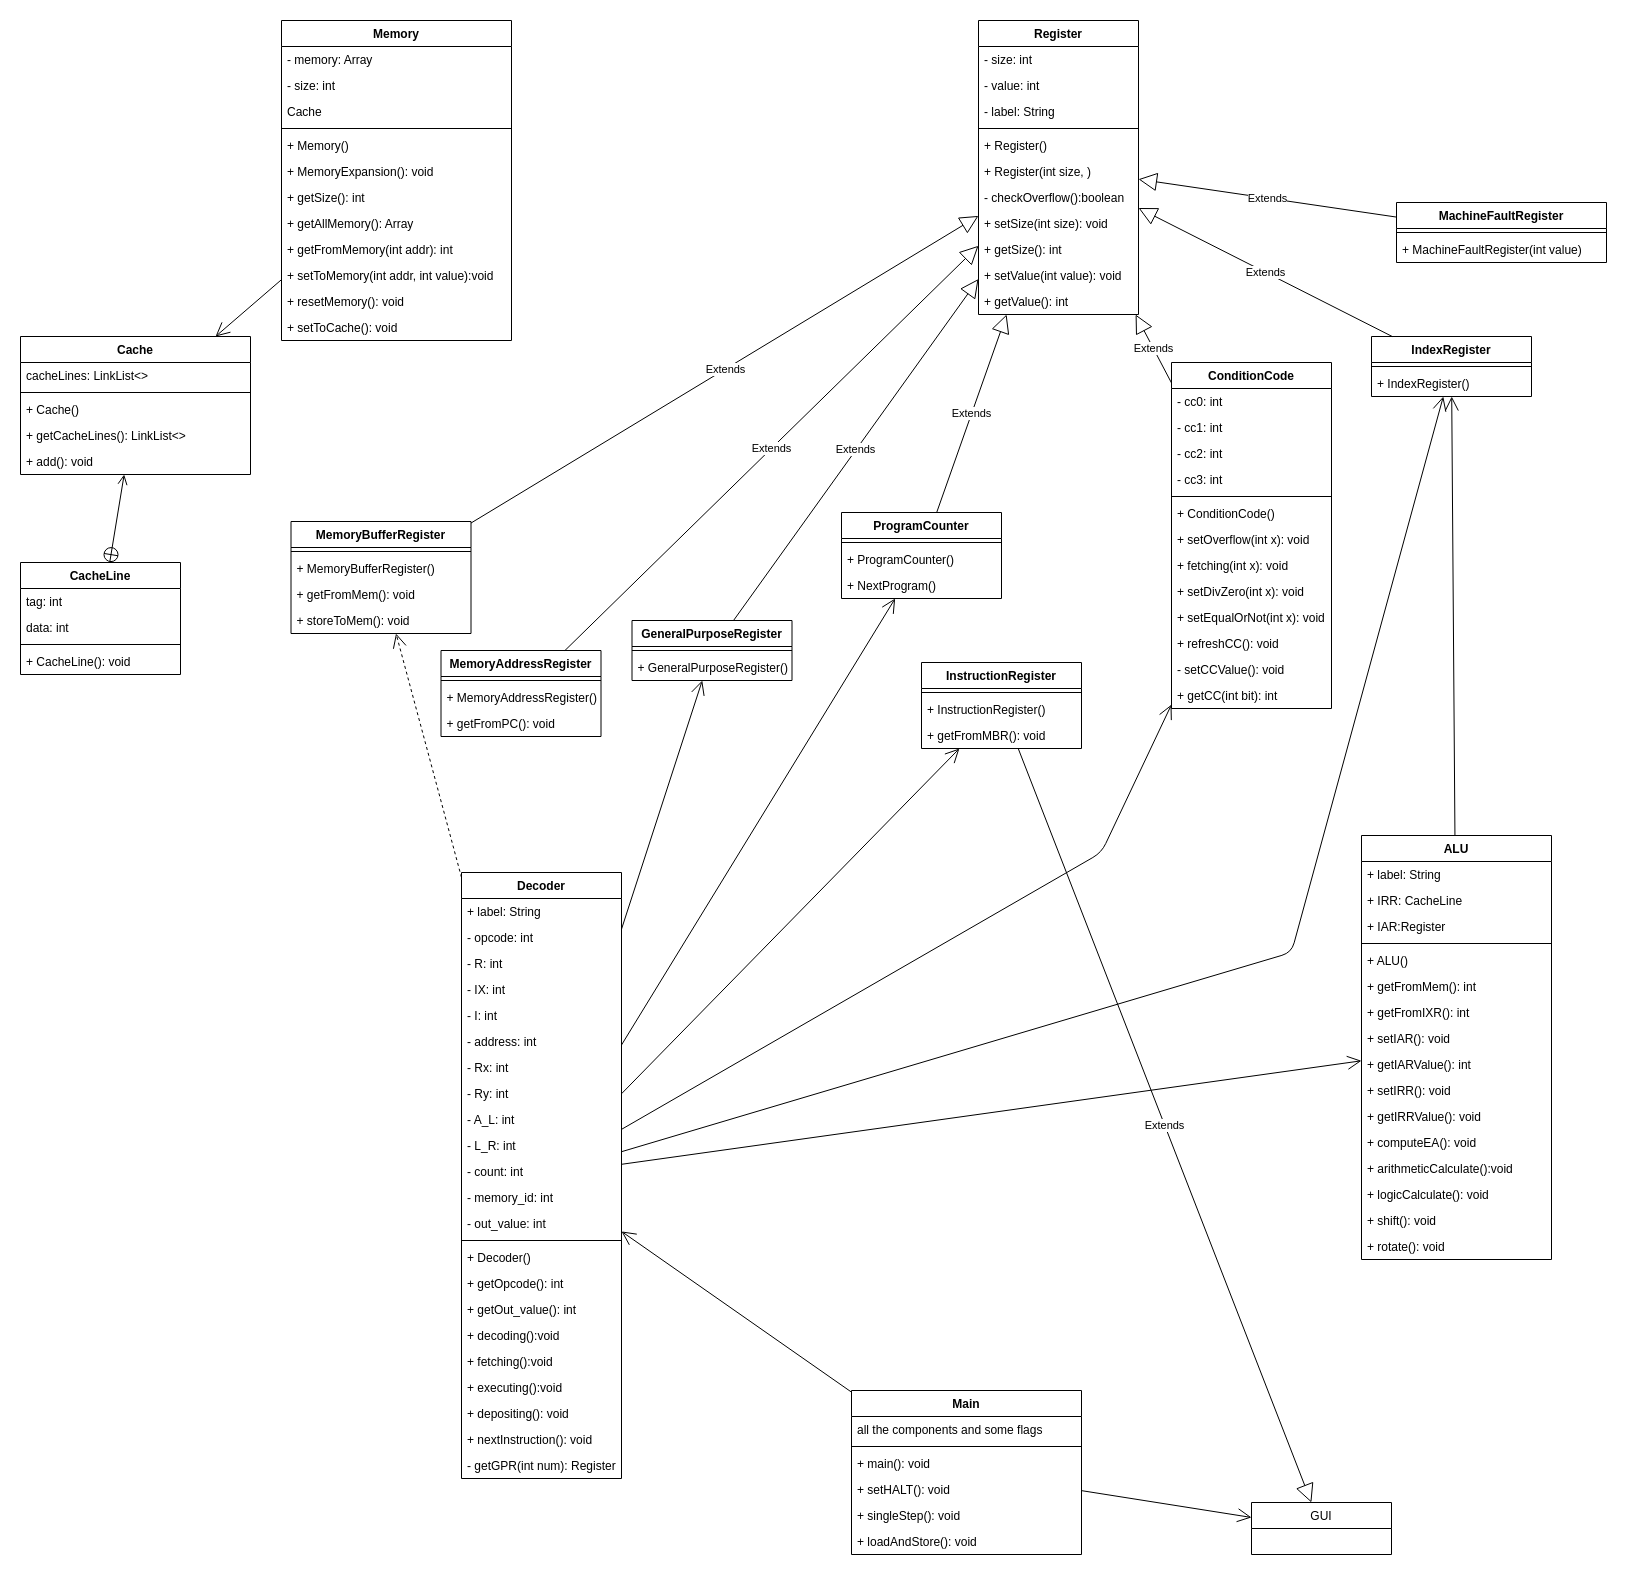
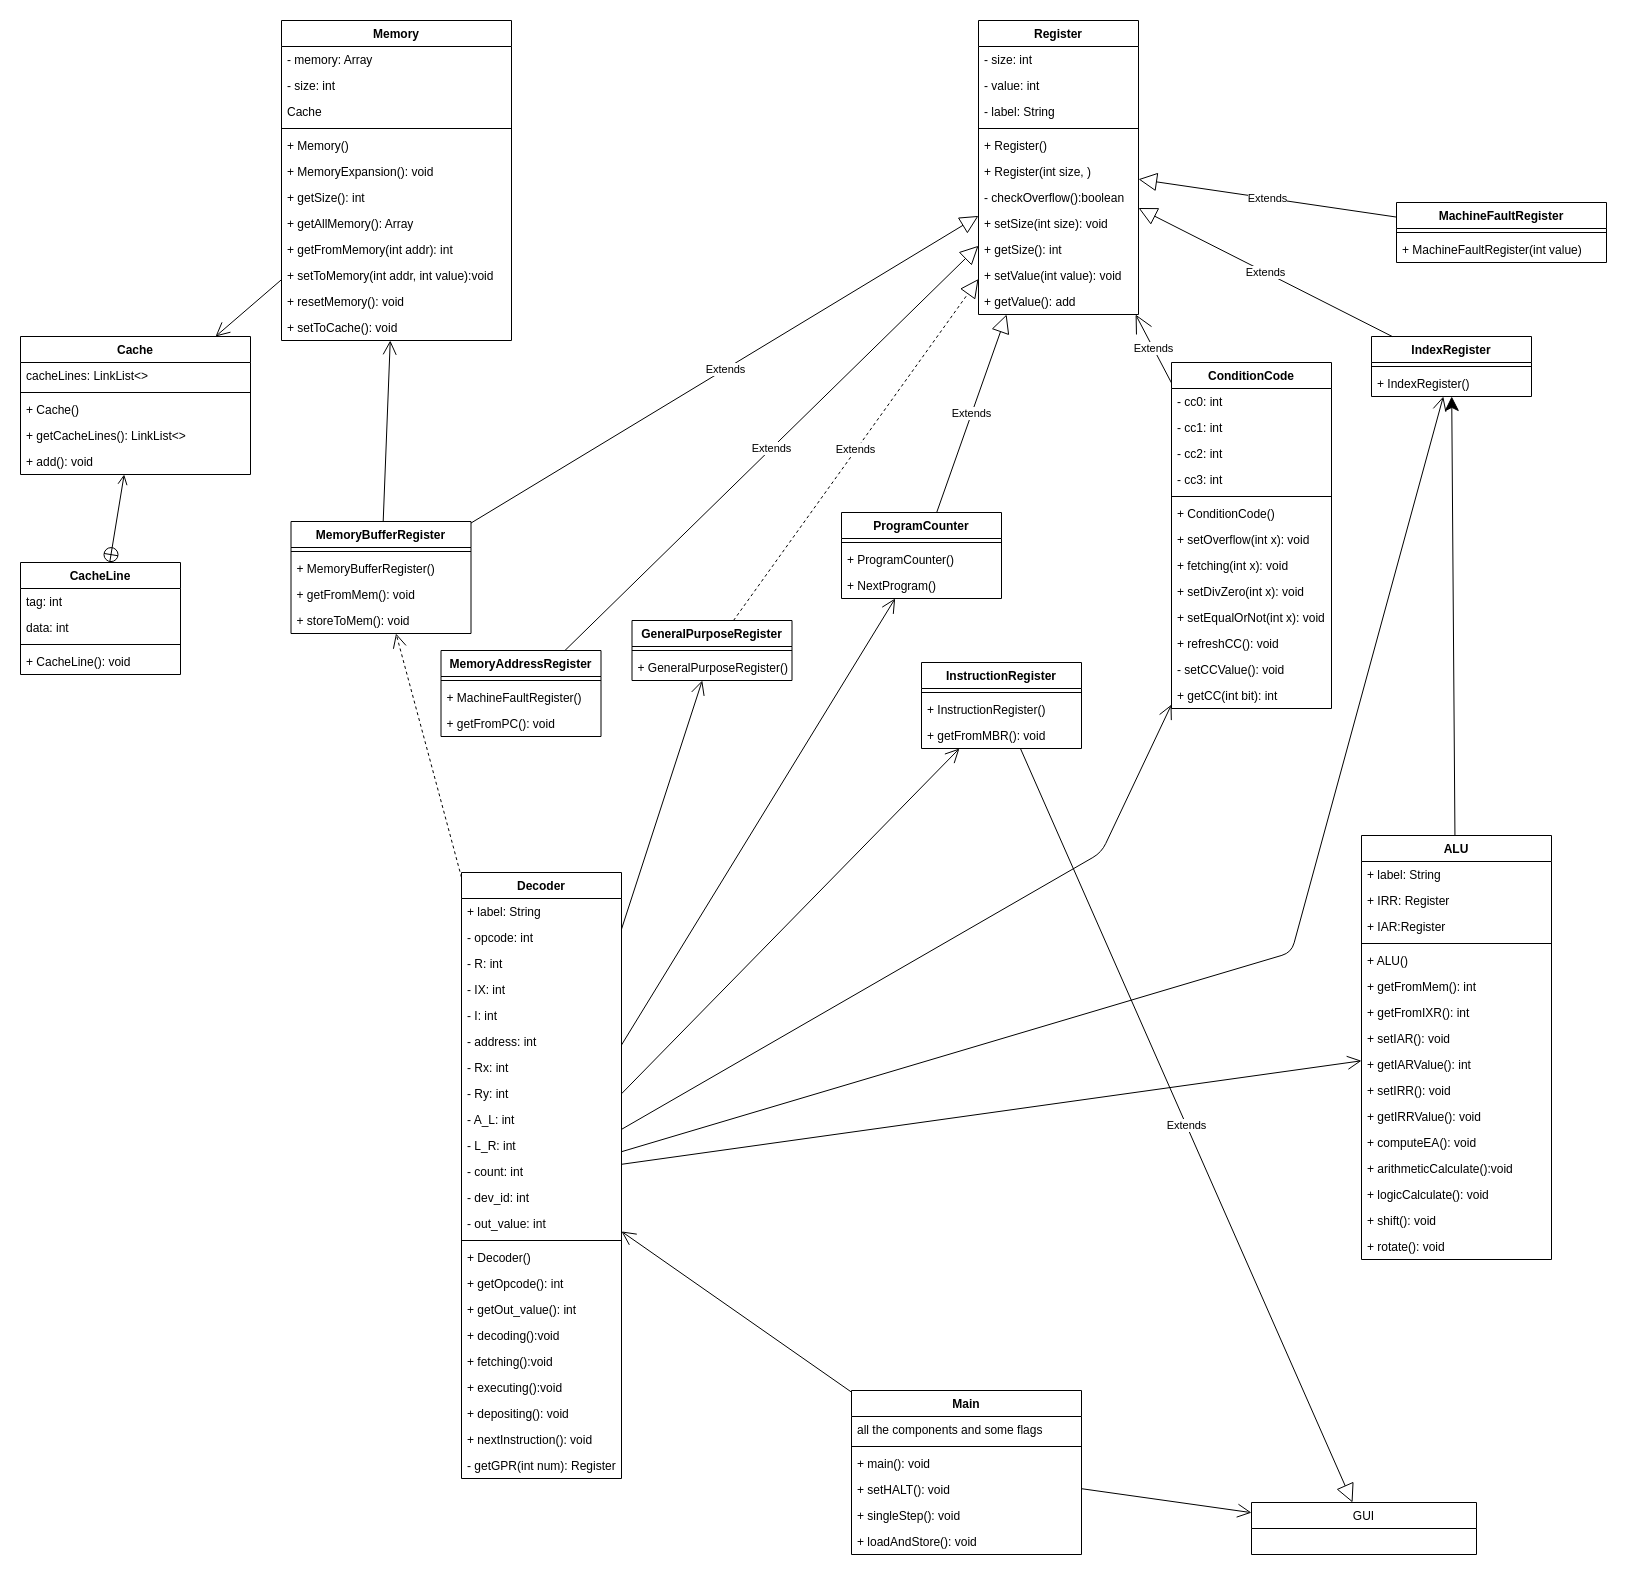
- <mxCell id="13" value="+ getValue(): int" style="text;strokeColor=none;fillColor=none;align=left;verticalAlign=top;spacingLeft=4;spacingRight=4;overflow=hidden;rotatable=0;points=[[0,0.5],[1,0.5]];portConstraint=eastwest;" parent="2" vertex="1"><mxGeometry y="268" width="160" height="26" as="geometry" /></mxCell>
+ <mxCell id="13" value="+ getValue(): add" style="text;strokeColor=none;fillColor=none;align=left;verticalAlign=top;spacingLeft=4;spacingRight=4;overflow=hidden;rotatable=0;points=[[0,0.5],[1,0.5]];portConstraint=eastwest;" parent="2" vertex="1"><mxGeometry y="268" width="160" height="26" as="geometry" /></mxCell>
- <mxCell id="118" value="Extends" style="endArrow=block;endSize=16;endFill=0;html=1;" parent="1" source="104" target="2" edge="1"><mxGeometry width="160" relative="1" as="geometry"><mxPoint x="1411" y="301" as="sourcePoint" /><mxPoint x="1321" y="341.992" as="targetPoint" /></mxGeometry></mxCell>
+ <mxCell id="118" value="Extends" style="endArrow=open;endSize=16;endFill=0;html=1;" parent="1" source="104" target="2" edge="1"><mxGeometry width="160" relative="1" as="geometry"><mxPoint x="1411" y="301" as="sourcePoint" /><mxPoint x="1321" y="341.992" as="targetPoint" /></mxGeometry></mxCell>
- <mxCell id="103" value="" style="endArrow=open;endFill=1;endSize=12;html=1;" parent="1" source="27" target="61" edge="1"><mxGeometry width="160" relative="1" as="geometry"><mxPoint x="1061" y="862" as="sourcePoint" /><mxPoint x="1202.28" y="641.14" as="targetPoint" /></mxGeometry></mxCell>
+ <mxCell id="103" value="" style="endArrow=classic;endFill=1;endSize=12;html=1;" parent="1" source="27" target="61" edge="1"><mxGeometry width="160" relative="1" as="geometry"><mxPoint x="1061" y="862" as="sourcePoint" /><mxPoint x="1202.28" y="641.14" as="targetPoint" /></mxGeometry></mxCell>
+ <mxCell id="140" value="" style="endArrow=open;endFill=1;endSize=12;html=1;" edge="1" parent="1" source="49" target="14"><mxGeometry width="160" relative="1" as="geometry"><mxPoint x="471" y="886.931" as="sourcePoint" /><mxPoint x="405.53" y="643" as="targetPoint" /></mxGeometry></mxCell>
- <mxCell id="77" value="Extends" style="endArrow=block;endSize=16;endFill=0;html=1;" parent="1" source="58" target="2" edge="1"><mxGeometry width="160" relative="1" as="geometry"><mxPoint x="1331" y="600" as="sourcePoint" /><mxPoint x="1491" y="600" as="targetPoint" /></mxGeometry></mxCell>
+ <mxCell id="77" value="Extends" style="endArrow=block;endSize=16;endFill=0;html=1;dashed=1;" parent="1" source="58" target="2" edge="1"><mxGeometry width="160" relative="1" as="geometry"><mxPoint x="1331" y="600" as="sourcePoint" /><mxPoint x="1491" y="600" as="targetPoint" /></mxGeometry></mxCell>
- <mxCell id="47" value="+ MemoryAddressRegister()" style="text;strokeColor=none;fillColor=none;align=left;verticalAlign=top;spacingLeft=4;spacingRight=4;overflow=hidden;rotatable=0;points=[[0,0.5],[1,0.5]];portConstraint=eastwest;" parent="45" vertex="1"><mxGeometry y="34" width="160" height="26" as="geometry" /></mxCell>
+ <mxCell id="47" value="+ MachineFaultRegister()" style="text;strokeColor=none;fillColor=none;align=left;verticalAlign=top;spacingLeft=4;spacingRight=4;overflow=hidden;rotatable=0;points=[[0,0.5],[1,0.5]];portConstraint=eastwest;" parent="45" vertex="1"><mxGeometry y="34" width="160" height="26" as="geometry" /></mxCell>
- <mxCell id="29" value="+ IRR: CacheLine" style="text;strokeColor=none;fillColor=none;align=left;verticalAlign=top;spacingLeft=4;spacingRight=4;overflow=hidden;rotatable=0;points=[[0,0.5],[1,0.5]];portConstraint=eastwest;" parent="27" vertex="1"><mxGeometry y="52" width="190" height="26" as="geometry" /></mxCell>
+ <mxCell id="29" value="+ IRR: Register" style="text;strokeColor=none;fillColor=none;align=left;verticalAlign=top;spacingLeft=4;spacingRight=4;overflow=hidden;rotatable=0;points=[[0,0.5],[1,0.5]];portConstraint=eastwest;" parent="27" vertex="1"><mxGeometry y="52" width="190" height="26" as="geometry" /></mxCell>
- <mxCell id="90" value="- memory_id: int" style="text;strokeColor=none;fillColor=none;align=left;verticalAlign=top;spacingLeft=4;spacingRight=4;overflow=hidden;rotatable=0;points=[[0,0.5],[1,0.5]];portConstraint=eastwest;" vertex="1" parent="78"><mxGeometry y="312" width="160" height="26" as="geometry" /></mxCell>
+ <mxCell id="90" value="- dev_id: int" style="text;strokeColor=none;fillColor=none;align=left;verticalAlign=top;spacingLeft=4;spacingRight=4;overflow=hidden;rotatable=0;points=[[0,0.5],[1,0.5]];portConstraint=eastwest;" vertex="1" parent="78"><mxGeometry y="312" width="160" height="26" as="geometry" /></mxCell>
- <mxCell id="44" value="GUI" style="swimlane;fontStyle=0;childLayout=stackLayout;horizontal=1;startSize=26;fillColor=none;horizontalStack=0;resizeParent=1;resizeParentMax=0;resizeLast=0;collapsible=1;marginBottom=0;" parent="1" vertex="1"><mxGeometry x="1251" y="1502" width="140" height="52" as="geometry" /></mxCell>
+ <mxCell id="44" value="GUI" style="swimlane;fontStyle=0;childLayout=stackLayout;horizontal=1;startSize=26;fillColor=none;horizontalStack=0;resizeParent=1;resizeParentMax=0;resizeLast=0;collapsible=1;marginBottom=0;" parent="1" vertex="1"><mxGeometry x="1251" y="1502" width="225" height="52" as="geometry" /></mxCell>
